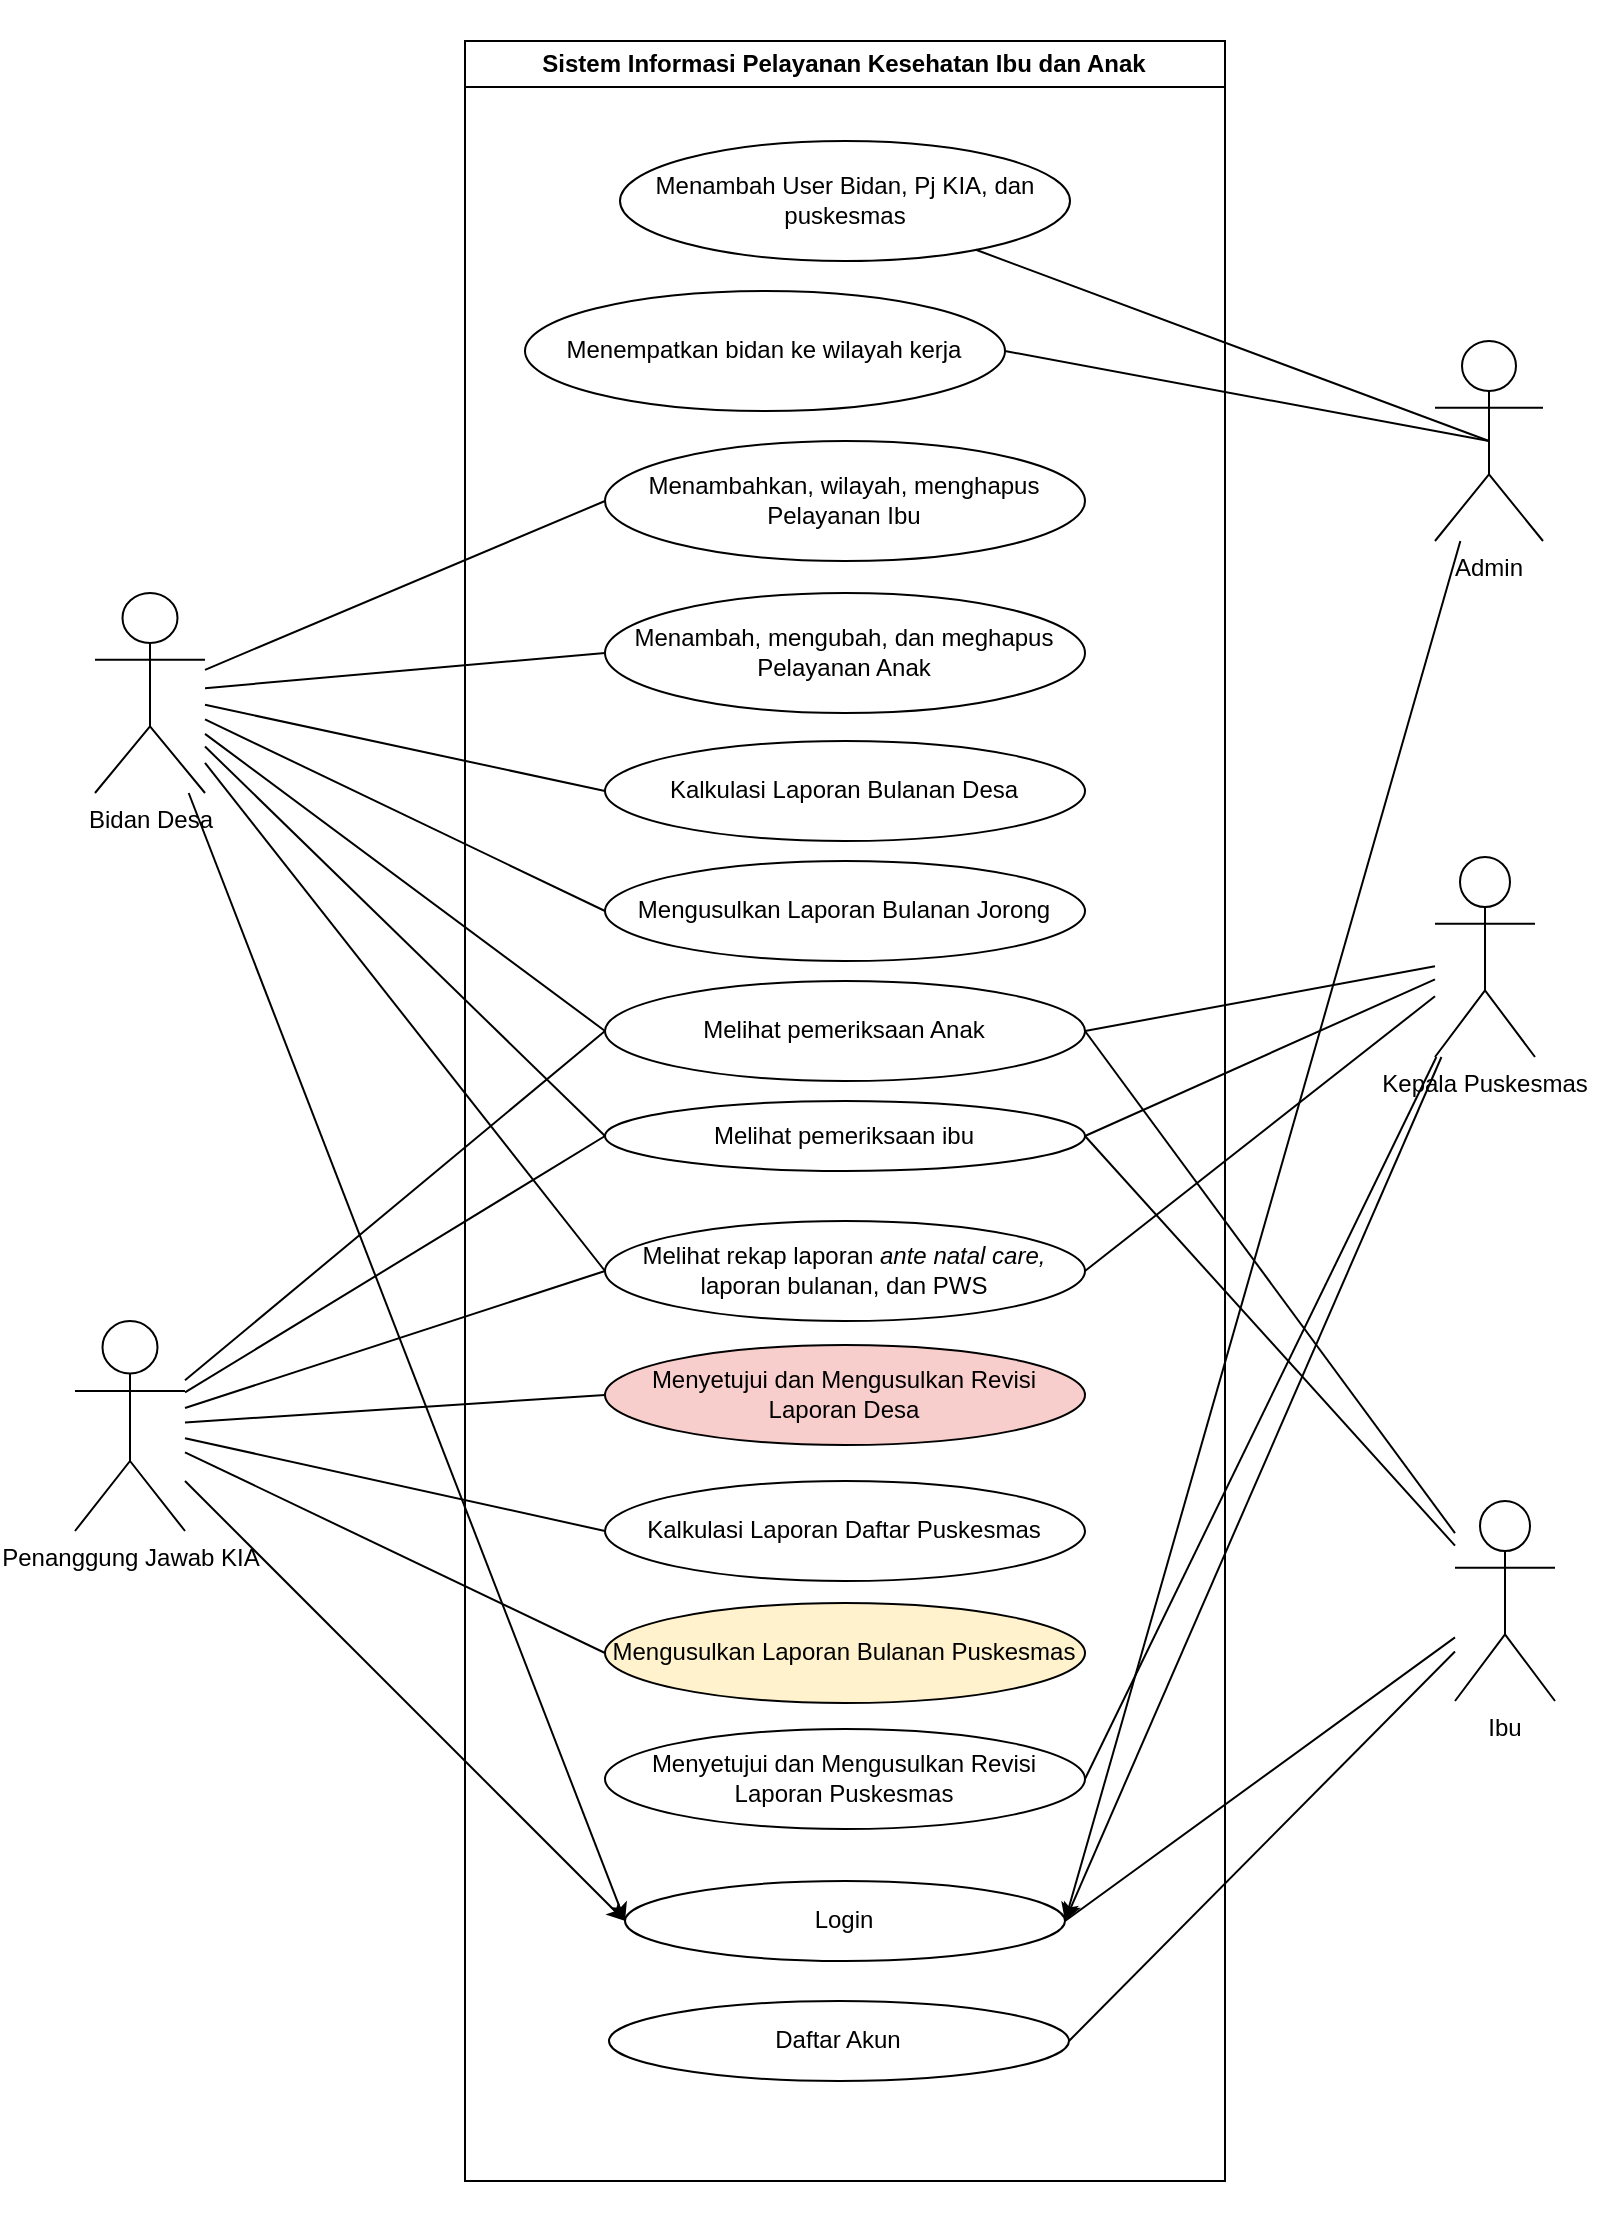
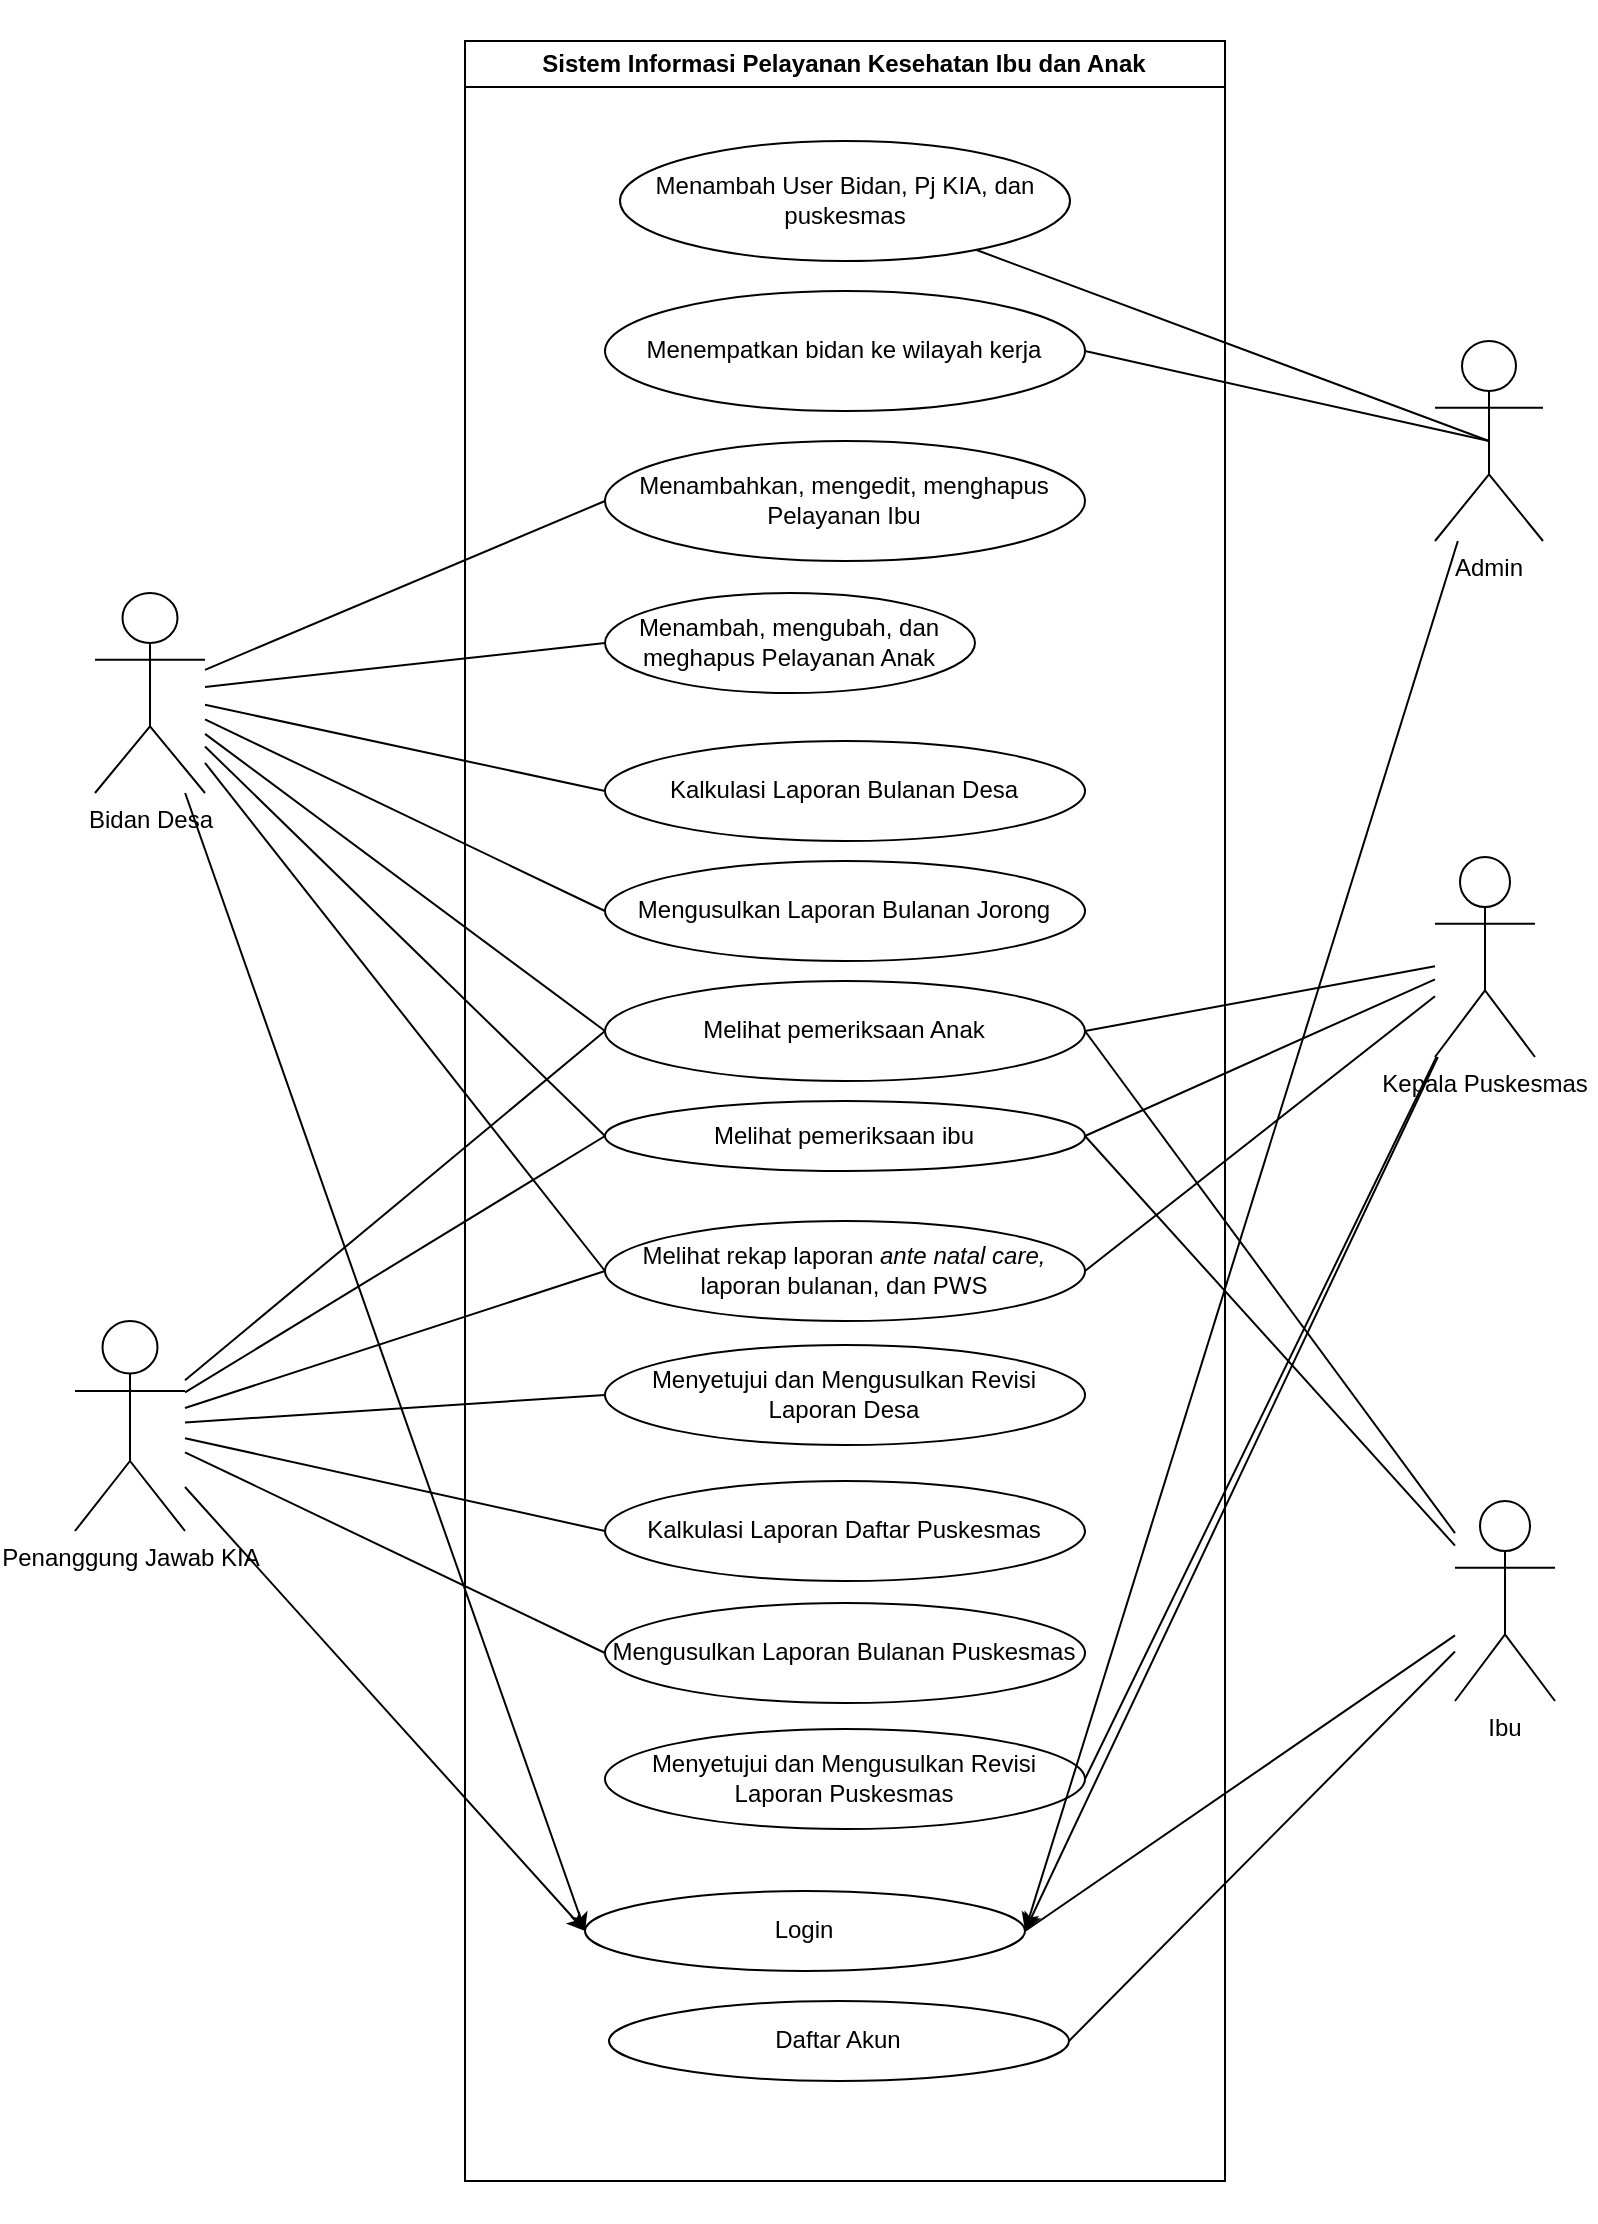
- <mxCell id="6" value="Menempatkan bidan ke wilayah kerja" style="ellipse;whiteSpace=wrap;html=1;" vertex="1" parent="2"><mxGeometry x="30" y="125" width="240" height="60" as="geometry" /></mxCell>
+ <mxCell id="6" value="Menempatkan bidan ke wilayah kerja" style="ellipse;whiteSpace=wrap;html=1;" vertex="1" parent="2"><mxGeometry x="70" y="125" width="240" height="60" as="geometry" /></mxCell>
- <mxCell id="7" value="Menambahkan, wilayah, menghapus Pelayanan Ibu" style="ellipse;whiteSpace=wrap;html=1;" vertex="1" parent="2"><mxGeometry x="70" y="200" width="240" height="60" as="geometry" /></mxCell>
+ <mxCell id="7" value="Menambahkan, mengedit, menghapus Pelayanan Ibu" style="ellipse;whiteSpace=wrap;html=1;" vertex="1" parent="2"><mxGeometry x="70" y="200" width="240" height="60" as="geometry" /></mxCell>
- <mxCell id="9" value="Menambah, mengubah, dan meghapus Pelayanan Anak" style="ellipse;whiteSpace=wrap;html=1;" vertex="1" parent="2"><mxGeometry x="70" y="276" width="240" height="60" as="geometry" /></mxCell>
+ <mxCell id="9" value="Menambah, mengubah, dan meghapus Pelayanan Anak" style="ellipse;whiteSpace=wrap;html=1;" vertex="1" parent="2"><mxGeometry x="70" y="276" width="185" height="50" as="geometry" /></mxCell>
- <mxCell id="15" value="Menyetujui dan Mengusulkan Revisi Laporan Desa" style="ellipse;whiteSpace=wrap;html=1;fillColor=#f8cecc;" vertex="1" parent="2"><mxGeometry x="70" y="652" width="240" height="50" as="geometry" /></mxCell>
+ <mxCell id="15" value="Menyetujui dan Mengusulkan Revisi Laporan Desa" style="ellipse;whiteSpace=wrap;html=1;" vertex="1" parent="2"><mxGeometry x="70" y="652" width="240" height="50" as="geometry" /></mxCell>
- <mxCell id="14" value="Mengusulkan Laporan Bulanan Puskesmas" style="ellipse;whiteSpace=wrap;html=1;fillColor=#fff2cc;" vertex="1" parent="2"><mxGeometry x="70" y="781" width="240" height="50" as="geometry" /></mxCell>
+ <mxCell id="14" value="Mengusulkan Laporan Bulanan Puskesmas" style="ellipse;whiteSpace=wrap;html=1;" vertex="1" parent="2"><mxGeometry x="70" y="781" width="240" height="50" as="geometry" /></mxCell>
- <mxCell id="4" value="Login" style="ellipse;whiteSpace=wrap;html=1;" vertex="1" parent="2"><mxGeometry x="80" y="920" width="220" height="40" as="geometry" /></mxCell>
+ <mxCell id="4" value="Login" style="ellipse;whiteSpace=wrap;html=1;" vertex="1" parent="2"><mxGeometry x="60" y="925" width="220" height="40" as="geometry" /></mxCell>
